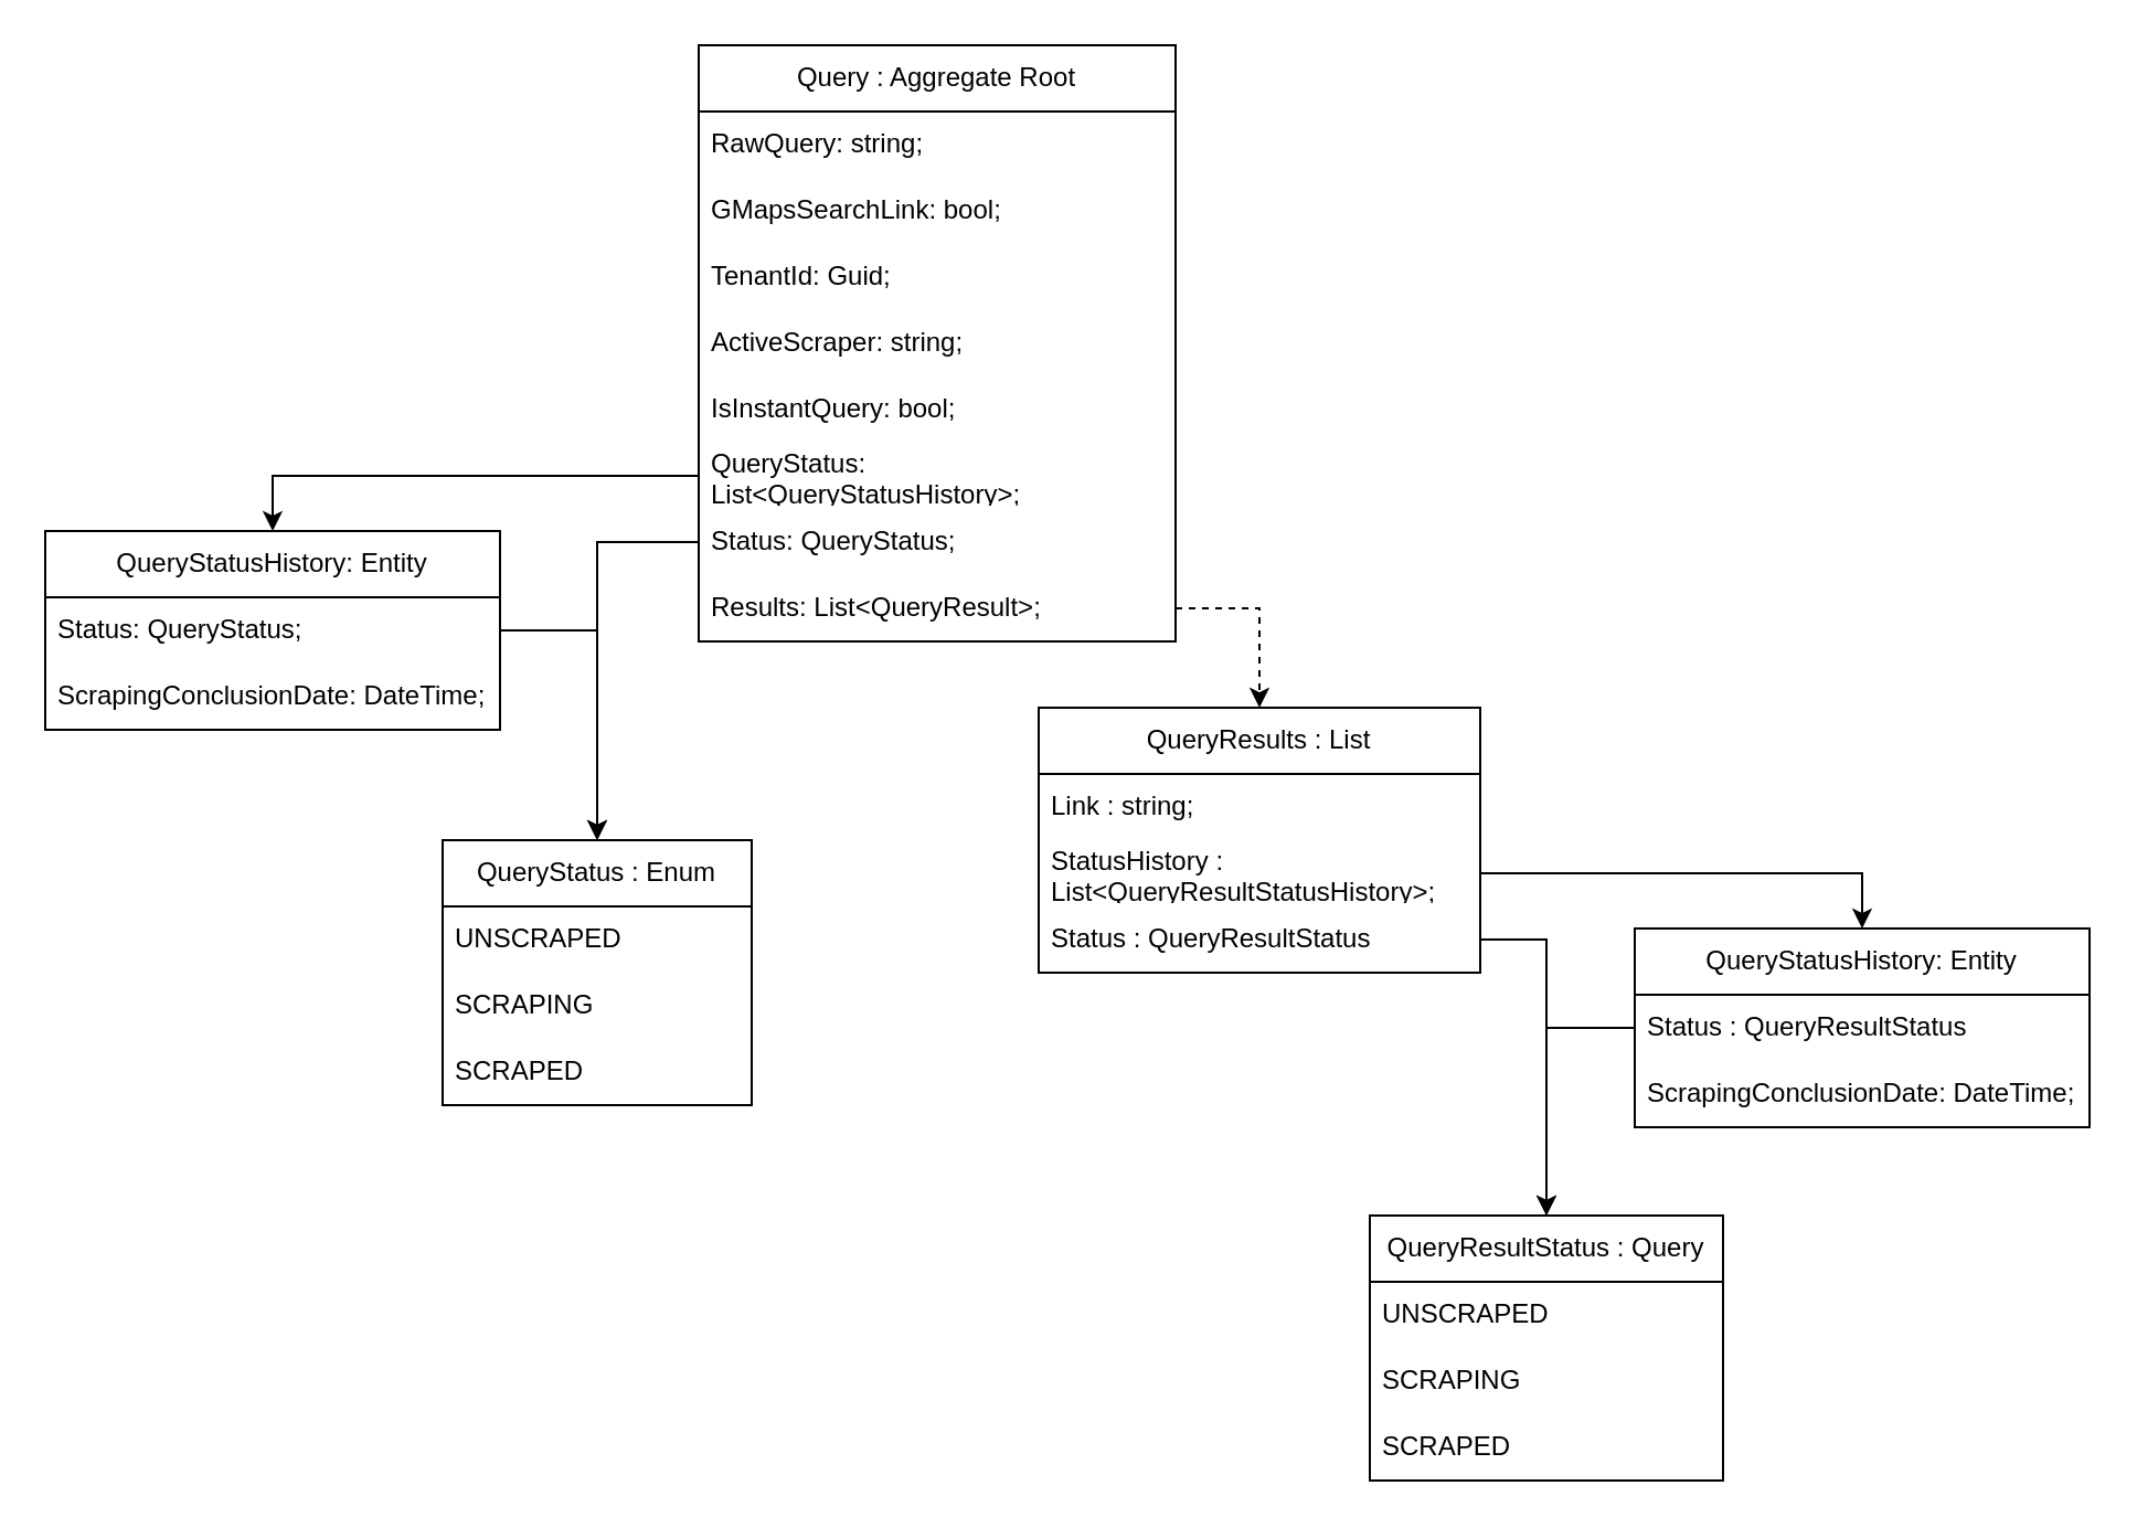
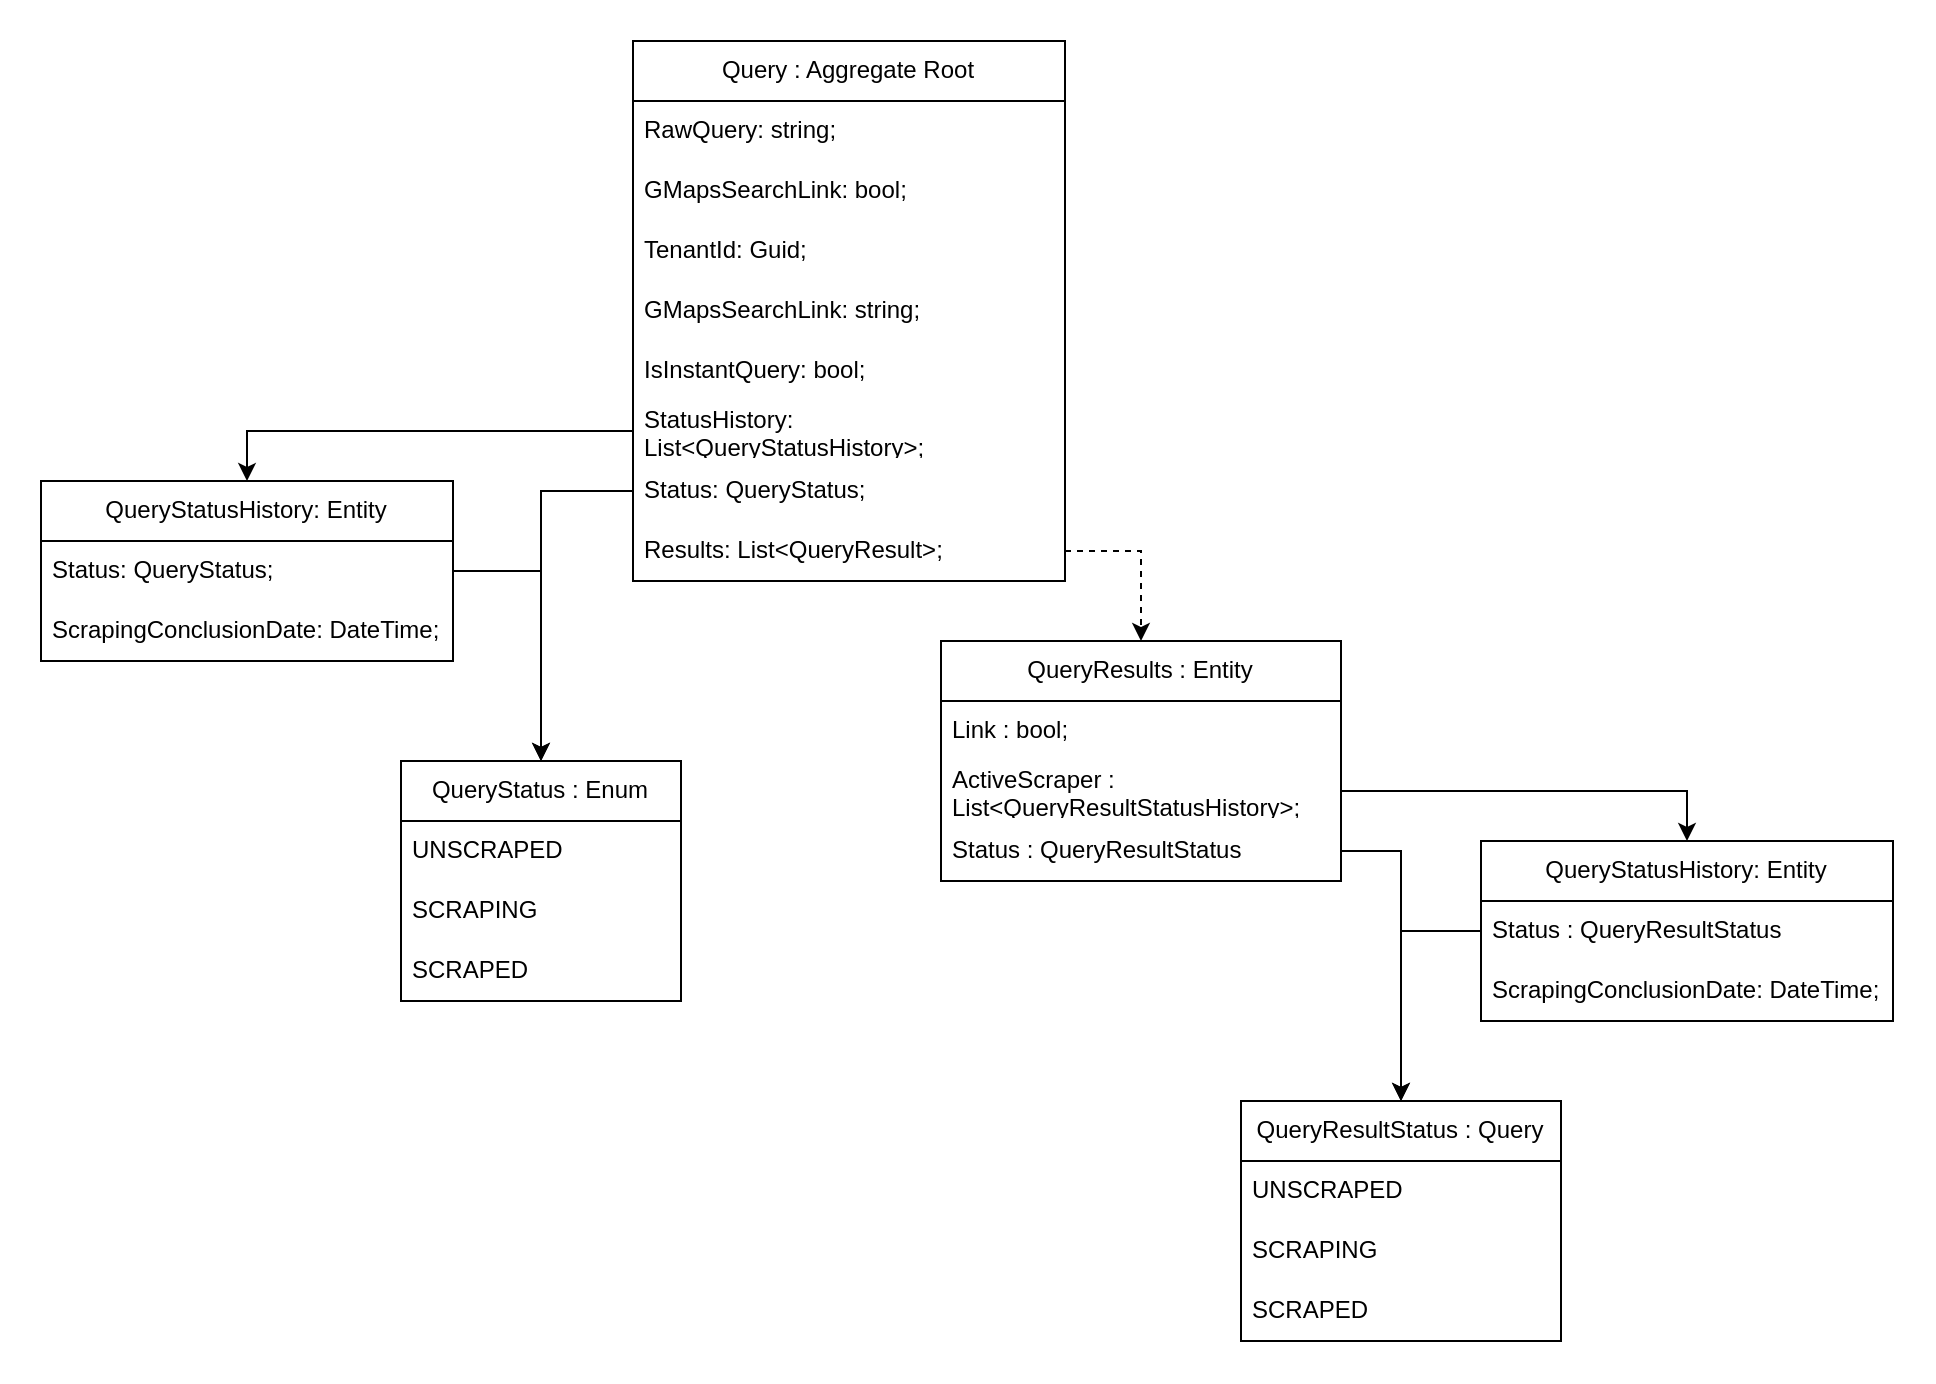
- <mxCell id="6" value="ActiveScraper: string;" style="text;strokeColor=none;fillColor=none;align=left;verticalAlign=middle;spacingLeft=4;spacingRight=4;overflow=hidden;points=[[0,0.5],[1,0.5]];portConstraint=eastwest;rotatable=0;whiteSpace=wrap;html=1;" vertex="1" parent="2"><mxGeometry y="120" width="216" height="30" as="geometry" /></mxCell>
+ <mxCell id="6" value="GMapsSearchLink: string;" style="text;strokeColor=none;fillColor=none;align=left;verticalAlign=middle;spacingLeft=4;spacingRight=4;overflow=hidden;points=[[0,0.5],[1,0.5]];portConstraint=eastwest;rotatable=0;whiteSpace=wrap;html=1;" vertex="1" parent="2"><mxGeometry y="120" width="216" height="30" as="geometry" /></mxCell>
- <mxCell id="8" value="QueryStatus: List&amp;lt;QueryStatusHistory&amp;gt;;" style="text;strokeColor=none;fillColor=none;align=left;verticalAlign=middle;spacingLeft=4;spacingRight=4;overflow=hidden;points=[[0,0.5],[1,0.5]];portConstraint=eastwest;rotatable=0;whiteSpace=wrap;html=1;" vertex="1" parent="2"><mxGeometry y="180" width="216" height="30" as="geometry" /></mxCell>
+ <mxCell id="8" value="StatusHistory: List&amp;lt;QueryStatusHistory&amp;gt;;" style="text;strokeColor=none;fillColor=none;align=left;verticalAlign=middle;spacingLeft=4;spacingRight=4;overflow=hidden;points=[[0,0.5],[1,0.5]];portConstraint=eastwest;rotatable=0;whiteSpace=wrap;html=1;" vertex="1" parent="2"><mxGeometry y="180" width="216" height="30" as="geometry" /></mxCell>
- <mxCell id="21" value="QueryResults : List" style="swimlane;fontStyle=0;childLayout=stackLayout;horizontal=1;startSize=30;horizontalStack=0;resizeParent=1;resizeParentMax=0;resizeLast=0;collapsible=1;marginBottom=0;whiteSpace=wrap;html=1;" vertex="1" parent="1"><mxGeometry x="470" y="320" width="200" height="120" as="geometry" /></mxCell>
+ <mxCell id="21" value="QueryResults : Entity" style="swimlane;fontStyle=0;childLayout=stackLayout;horizontal=1;startSize=30;horizontalStack=0;resizeParent=1;resizeParentMax=0;resizeLast=0;collapsible=1;marginBottom=0;whiteSpace=wrap;html=1;" vertex="1" parent="1"><mxGeometry x="470" y="320" width="200" height="120" as="geometry" /></mxCell>
- <mxCell id="22" value="Link : string;" style="text;strokeColor=none;fillColor=none;align=left;verticalAlign=middle;spacingLeft=4;spacingRight=4;overflow=hidden;points=[[0,0.5],[1,0.5]];portConstraint=eastwest;rotatable=0;whiteSpace=wrap;html=1;" vertex="1" parent="21"><mxGeometry y="30" width="200" height="30" as="geometry" /></mxCell>
+ <mxCell id="22" value="Link : bool;" style="text;strokeColor=none;fillColor=none;align=left;verticalAlign=middle;spacingLeft=4;spacingRight=4;overflow=hidden;points=[[0,0.5],[1,0.5]];portConstraint=eastwest;rotatable=0;whiteSpace=wrap;html=1;" vertex="1" parent="21"><mxGeometry y="30" width="200" height="30" as="geometry" /></mxCell>
- <mxCell id="23" value="StatusHistory : List&amp;lt;QueryResultStatusHistory&amp;gt;;" style="text;strokeColor=none;fillColor=none;align=left;verticalAlign=middle;spacingLeft=4;spacingRight=4;overflow=hidden;points=[[0,0.5],[1,0.5]];portConstraint=eastwest;rotatable=0;whiteSpace=wrap;html=1;" vertex="1" parent="21"><mxGeometry y="60" width="200" height="30" as="geometry" /></mxCell>
+ <mxCell id="23" value="ActiveScraper : List&amp;lt;QueryResultStatusHistory&amp;gt;;" style="text;strokeColor=none;fillColor=none;align=left;verticalAlign=middle;spacingLeft=4;spacingRight=4;overflow=hidden;points=[[0,0.5],[1,0.5]];portConstraint=eastwest;rotatable=0;whiteSpace=wrap;html=1;" vertex="1" parent="21"><mxGeometry y="60" width="200" height="30" as="geometry" /></mxCell>
